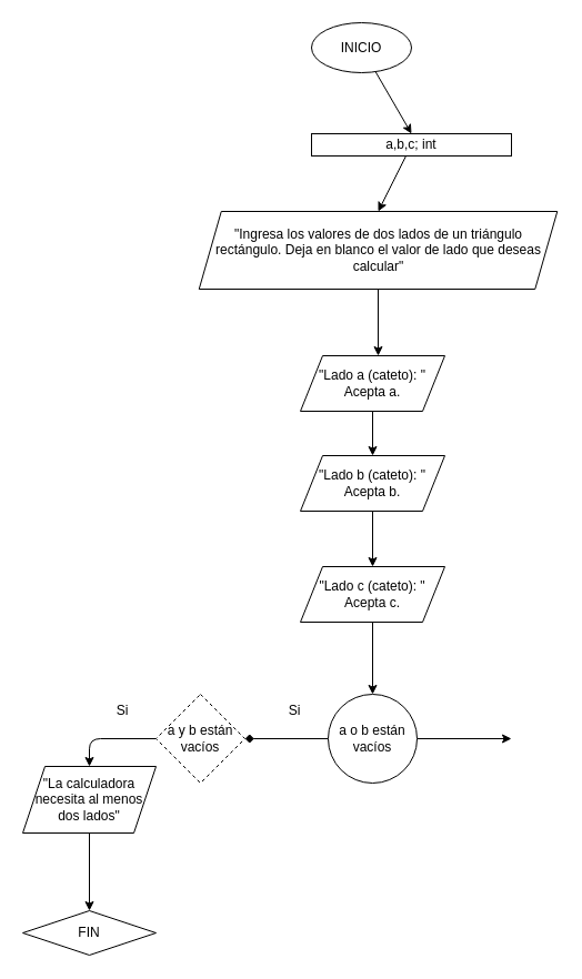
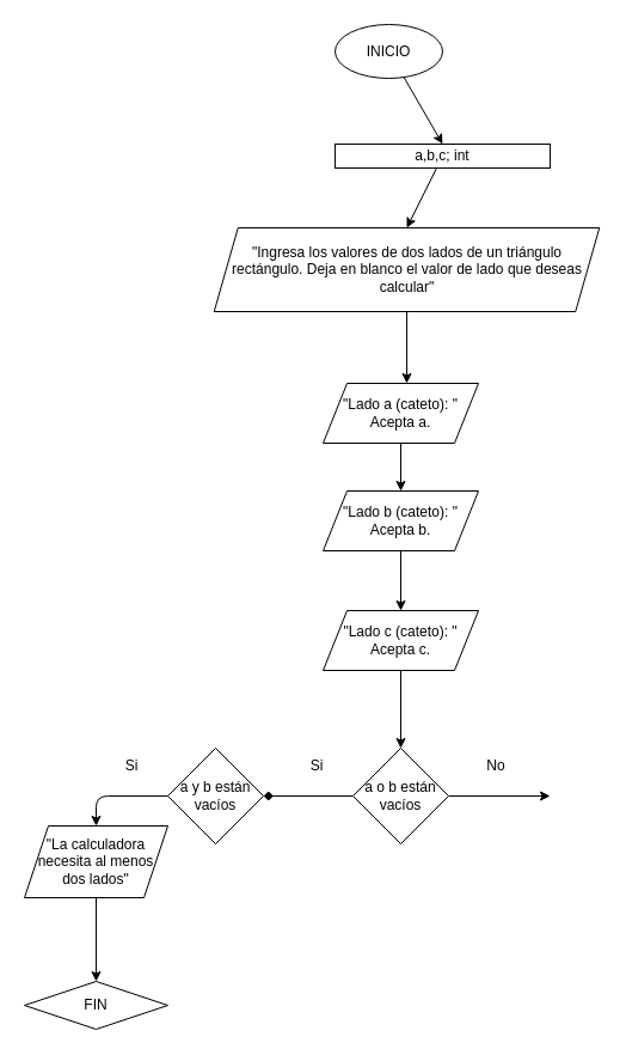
+ <mxCell id="18" value="No" style="text;html=1;strokeColor=none;fillColor=none;align=center;verticalAlign=middle;whiteSpace=wrap;rounded=0;" vertex="1" parent="1"><mxGeometry x="385" y="625" width="60" height="30" as="geometry" /></mxCell>
- <mxCell id="20" value="a y b están vacíos" style="rhombus;whiteSpace=wrap;html=1;dashed=1;" vertex="1" parent="1"><mxGeometry x="140" y="625" width="80" height="80" as="geometry" /></mxCell>
+ <mxCell id="20" value="a y b están vacíos" style="rhombus;whiteSpace=wrap;html=1;" vertex="1" parent="1"><mxGeometry x="140" y="625" width="80" height="80" as="geometry" /></mxCell>
- <mxCell id="16" value="a o b están vacíos" style="ellipse;whiteSpace=wrap;html=1;" vertex="1" parent="1"><mxGeometry x="295" y="625" width="80" height="80" as="geometry" /></mxCell>
+ <mxCell id="16" value="a o b están vacíos" style="rhombus;whiteSpace=wrap;html=1;" vertex="1" parent="1"><mxGeometry x="295" y="625" width="80" height="80" as="geometry" /></mxCell>
